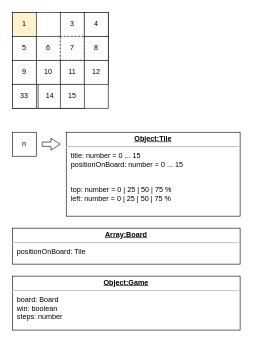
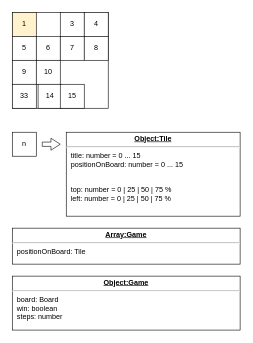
- <mxCell id="8" value="7" style="whiteSpace=wrap;html=1;aspect=fixed;dashed=1;" parent="1" vertex="1"><mxGeometry x="100" y="60" width="40" height="40" as="geometry" /></mxCell>
+ <mxCell id="8" value="7" style="whiteSpace=wrap;html=1;aspect=fixed;" parent="1" vertex="1"><mxGeometry x="100" y="60" width="40" height="40" as="geometry" /></mxCell>
- <mxCell id="12" value="11" style="whiteSpace=wrap;html=1;aspect=fixed;" parent="1" vertex="1"><mxGeometry x="100" y="100" width="40" height="40" as="geometry" /></mxCell>
- <mxCell id="13" value="12" style="whiteSpace=wrap;html=1;aspect=fixed;" parent="1" vertex="1"><mxGeometry x="140" y="100" width="40" height="40" as="geometry" /></mxCell>
- <mxCell id="20" value="&lt;p style=&quot;margin: 0px ; margin-top: 4px ; text-align: center ; text-decoration: underline&quot;&gt;&lt;b&gt;Array:Board&lt;/b&gt;&lt;/p&gt;&lt;hr&gt;&lt;p style=&quot;margin: 0px ; margin-left: 8px&quot;&gt;positionOnBoard: Tile&lt;/p&gt;" style="verticalAlign=top;align=left;overflow=fill;fontSize=12;fontFamily=Helvetica;html=1;" parent="1" vertex="1"><mxGeometry x="20" y="380" width="380" height="60" as="geometry" /></mxCell>
+ <mxCell id="20" value="&lt;p style=&quot;margin: 0px ; margin-top: 4px ; text-align: center ; text-decoration: underline&quot;&gt;&lt;b&gt;Array:Game&lt;/b&gt;&lt;/p&gt;&lt;hr&gt;&lt;p style=&quot;margin: 0px ; margin-left: 8px&quot;&gt;positionOnBoard: Tile&lt;/p&gt;" style="verticalAlign=top;align=left;overflow=fill;fontSize=12;fontFamily=Helvetica;html=1;" parent="1" vertex="1"><mxGeometry x="20" y="380" width="380" height="60" as="geometry" /></mxCell>
